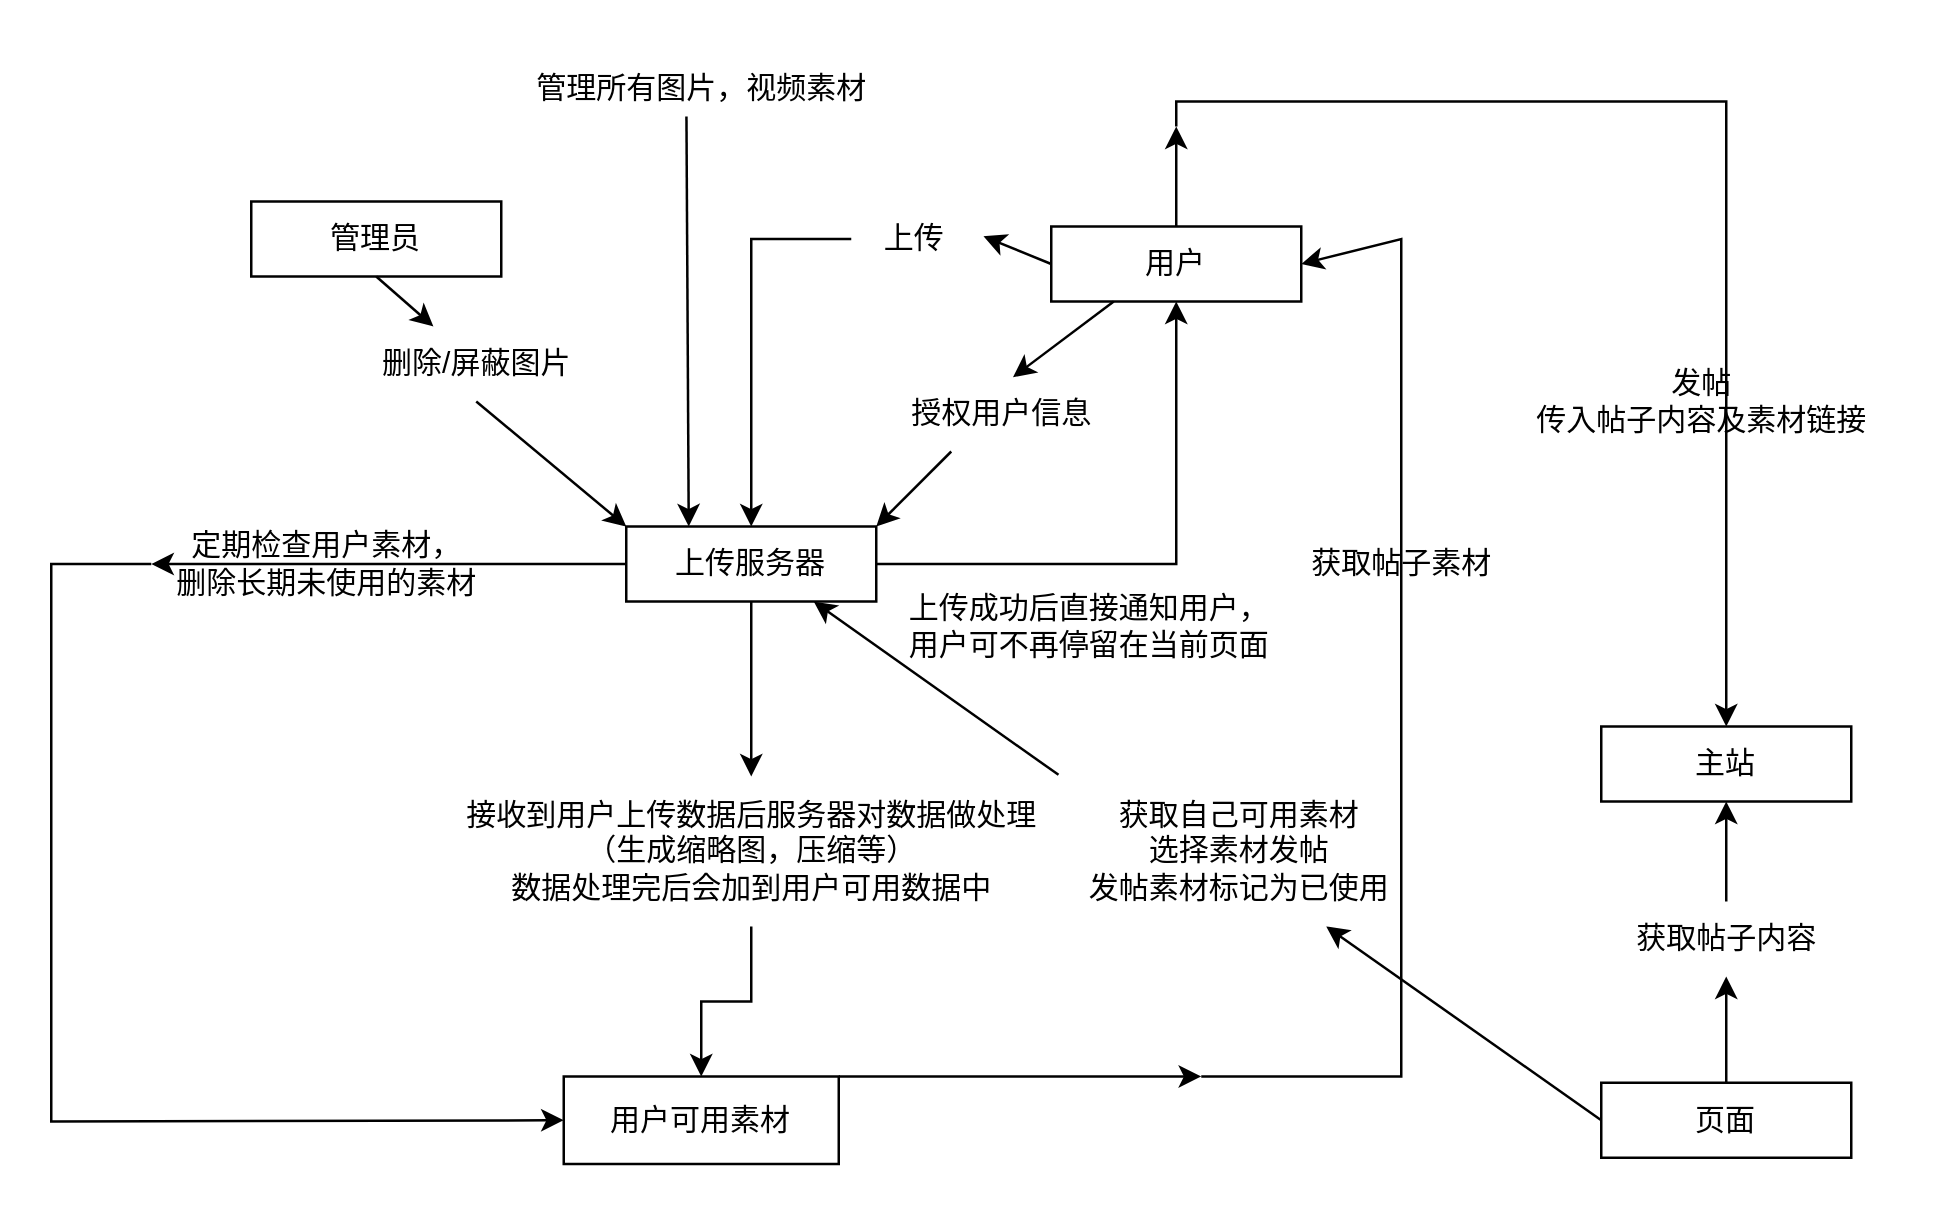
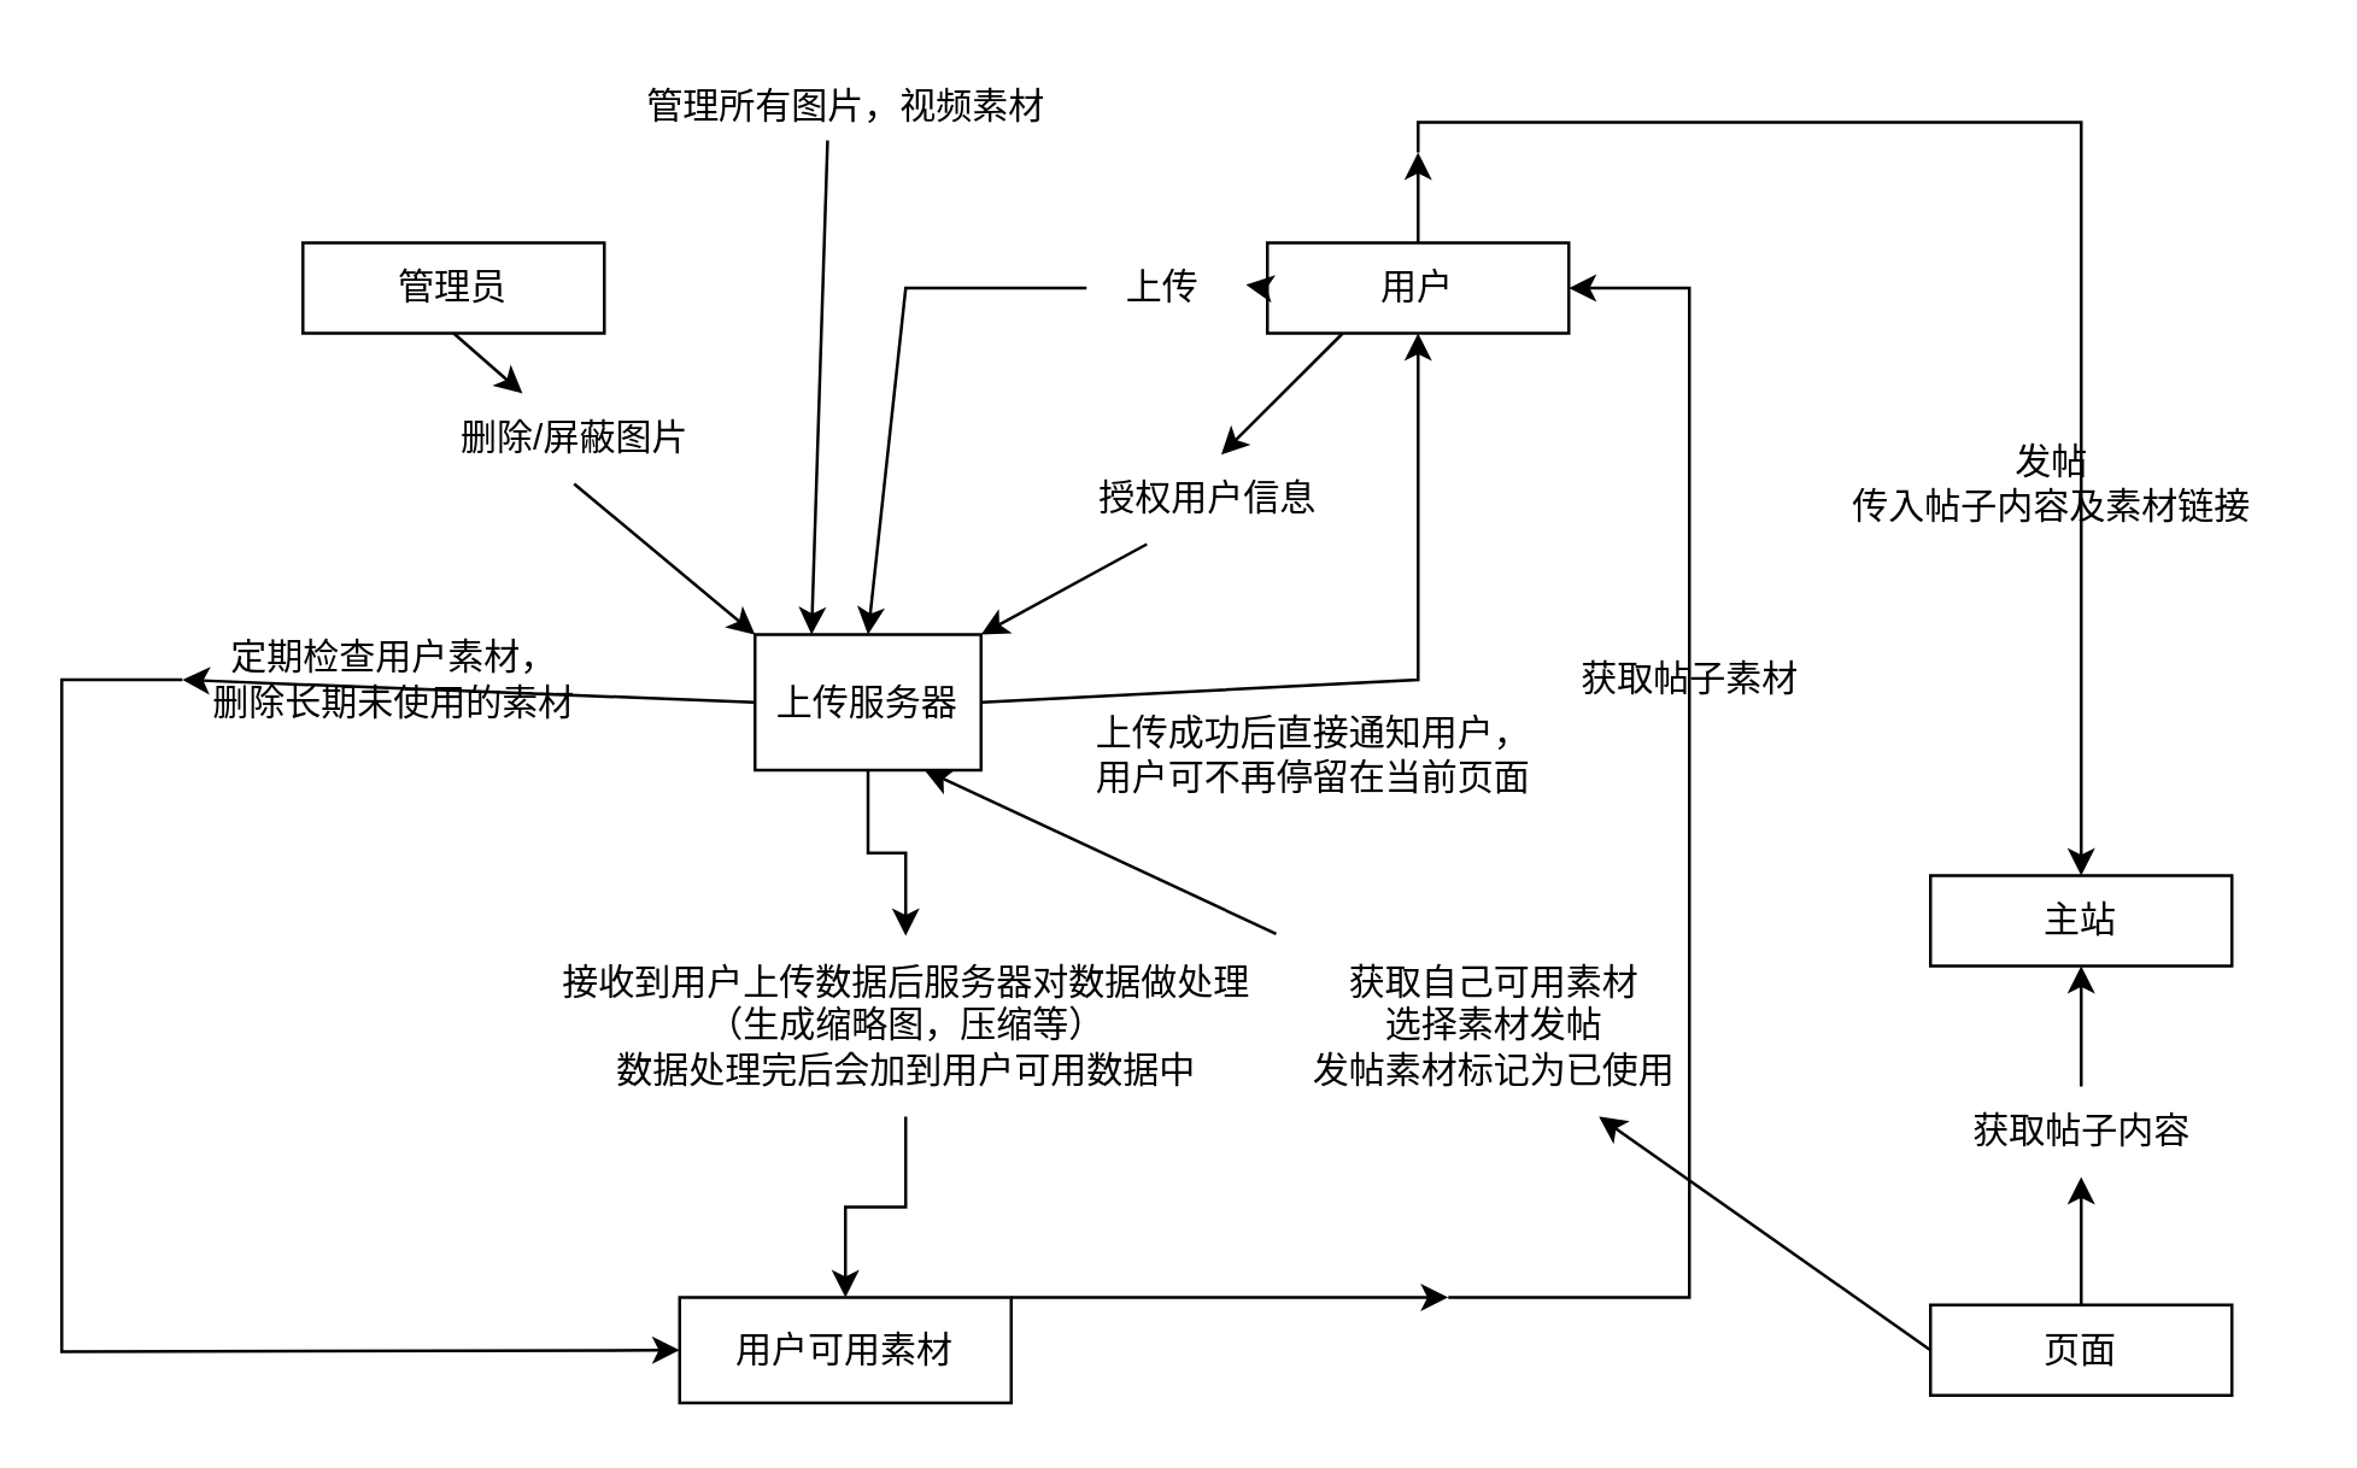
- <mxCell id="32" value="上传" style="text;html=1;align=center;verticalAlign=middle;resizable=0;points=[];autosize=1;strokeColor=none;fillColor=none;" vertex="1" parent="1"><mxGeometry x="340" y="80" width="50" height="30" as="geometry" /></mxCell>
+ <mxCell id="32" value="上传" style="text;html=1;align=center;verticalAlign=middle;resizable=0;points=[];autosize=1;strokeColor=none;fillColor=none;" vertex="1" parent="1"><mxGeometry x="360" y="80" width="50" height="30" as="geometry" /></mxCell>
- <mxCell id="2" value="用户" style="rounded=0;whiteSpace=wrap;html=1;" vertex="1" parent="1"><mxGeometry x="420" y="90" width="100" height="30" as="geometry" /></mxCell>
+ <mxCell id="2" value="用户" style="rounded=0;whiteSpace=wrap;html=1;" vertex="1" parent="1"><mxGeometry x="420" y="80" width="100" height="30" as="geometry" /></mxCell>
- <mxCell id="4" value="上传服务器" style="rounded=0;whiteSpace=wrap;html=1;" vertex="1" parent="1"><mxGeometry x="250" y="210" width="100" height="30" as="geometry" /></mxCell>
+ <mxCell id="4" value="上传服务器" style="rounded=0;whiteSpace=wrap;html=1;" vertex="1" parent="1"><mxGeometry x="250" y="210" width="75" height="45" as="geometry" /></mxCell>
